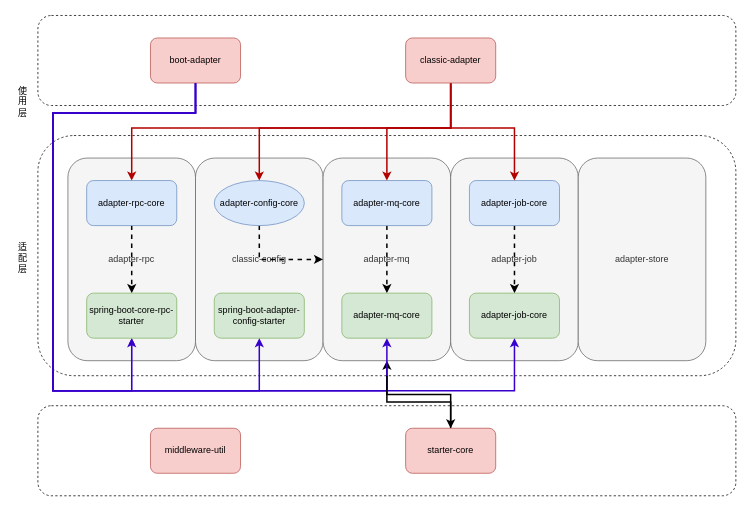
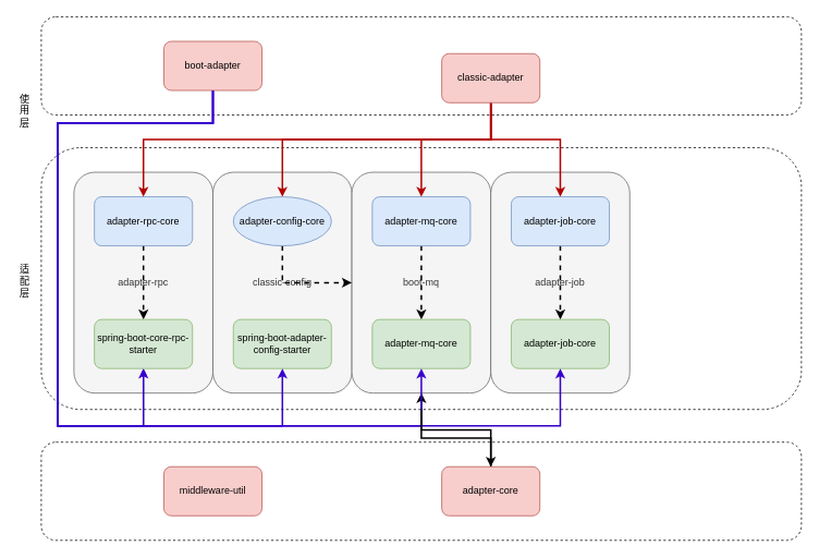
- <mxCell id="34" value="classic-adapter" style="rounded=1;whiteSpace=wrap;html=1;fillColor=#f8cecc;strokeColor=#b85450;" vertex="1" parent="1"><mxGeometry x="540" y="50" width="120" height="60" as="geometry" /></mxCell>
+ <mxCell id="34" value="classic-adapter" style="rounded=1;whiteSpace=wrap;html=1;fillColor=#f8cecc;strokeColor=#b85450;" vertex="1" parent="1"><mxGeometry x="540" y="65" width="120" height="60" as="geometry" /></mxCell>
- <mxCell id="13" value="adapter-mq" style="rounded=1;whiteSpace=wrap;html=1;fillColor=#f5f5f5;strokeColor=#666666;fontColor=#333333;" vertex="1" parent="1"><mxGeometry x="430" y="210" width="170" height="270" as="geometry" /></mxCell>
+ <mxCell id="13" value="boot-mq" style="rounded=1;whiteSpace=wrap;html=1;fillColor=#f5f5f5;strokeColor=#666666;fontColor=#333333;" vertex="1" parent="1"><mxGeometry x="430" y="210" width="170" height="270" as="geometry" /></mxCell>
- <mxCell id="38" value="adapter-store" style="rounded=1;whiteSpace=wrap;html=1;fillColor=#f5f5f5;strokeColor=#666666;fontColor=#333333;" vertex="1" parent="1"><mxGeometry x="770" y="210" width="170" height="270" as="geometry" /></mxCell>
- <mxCell id="7" value="starter-core" style="rounded=1;whiteSpace=wrap;html=1;fillColor=#f8cecc;strokeColor=#b85450;" vertex="1" parent="1"><mxGeometry x="540" y="570" width="120" height="60" as="geometry" /></mxCell>
+ <mxCell id="7" value="adapter-core" style="rounded=1;whiteSpace=wrap;html=1;fillColor=#f8cecc;strokeColor=#b85450;" vertex="1" parent="1"><mxGeometry x="540" y="570" width="120" height="60" as="geometry" /></mxCell>
